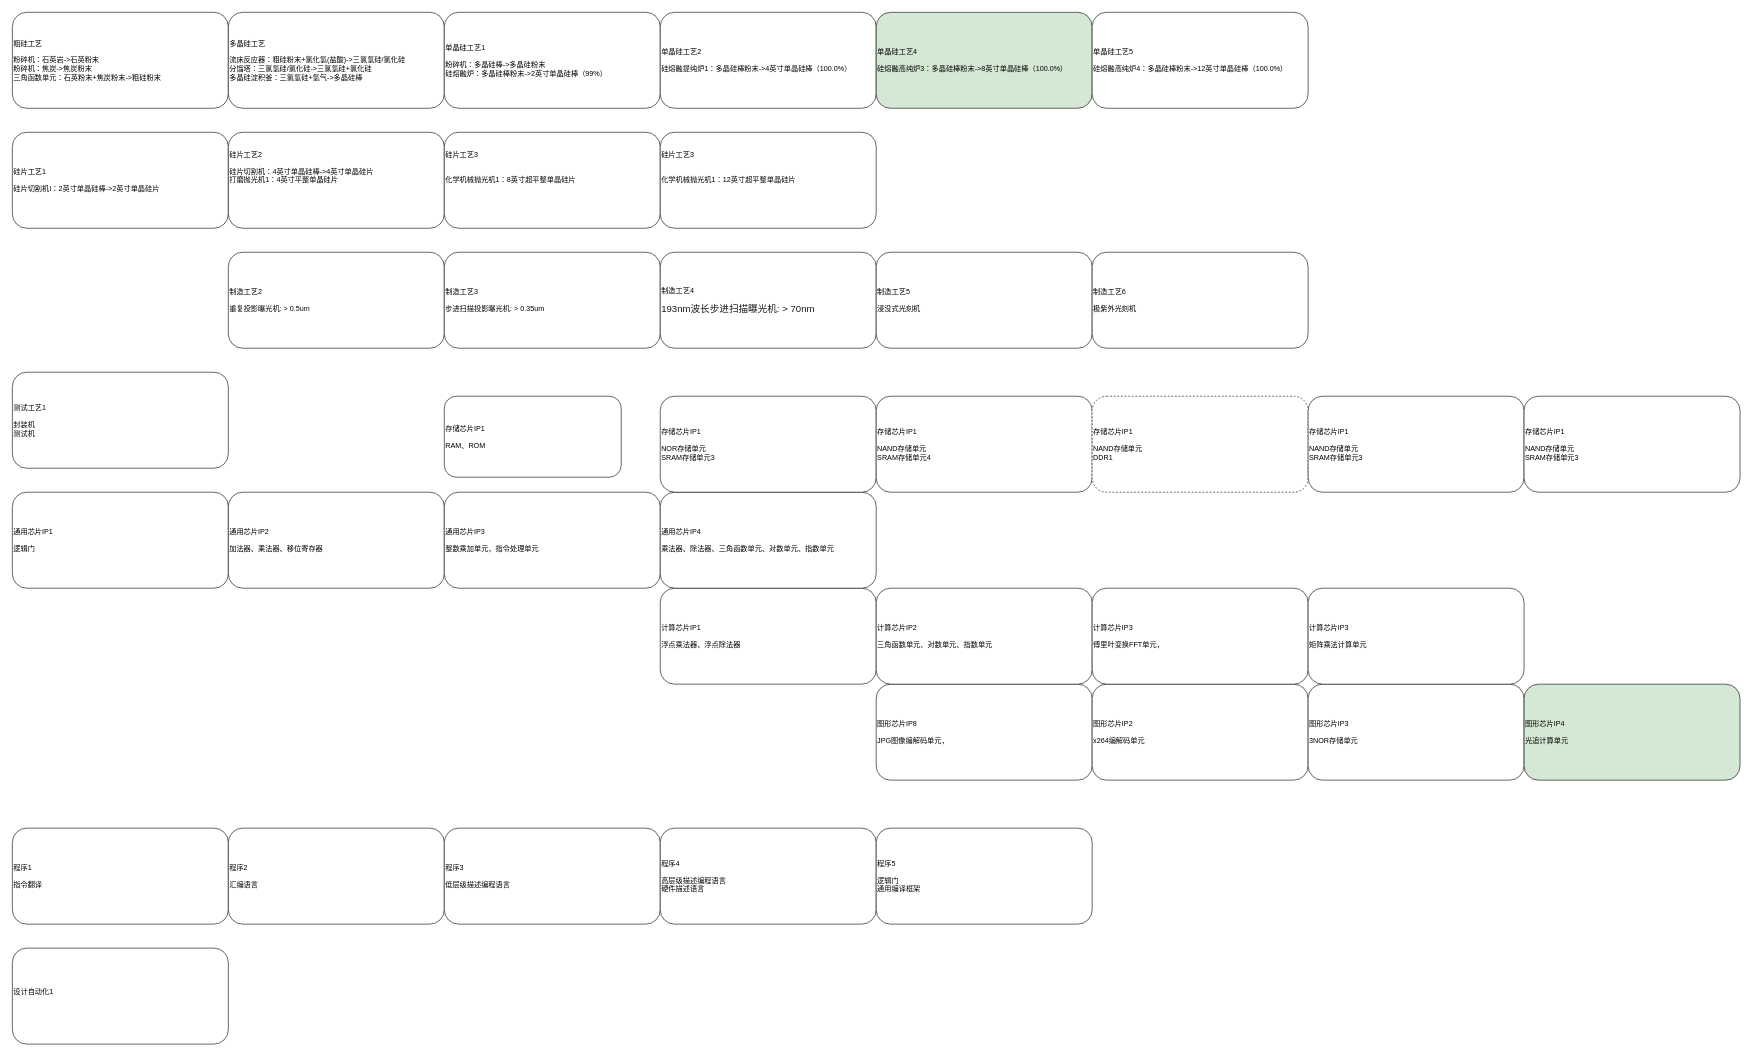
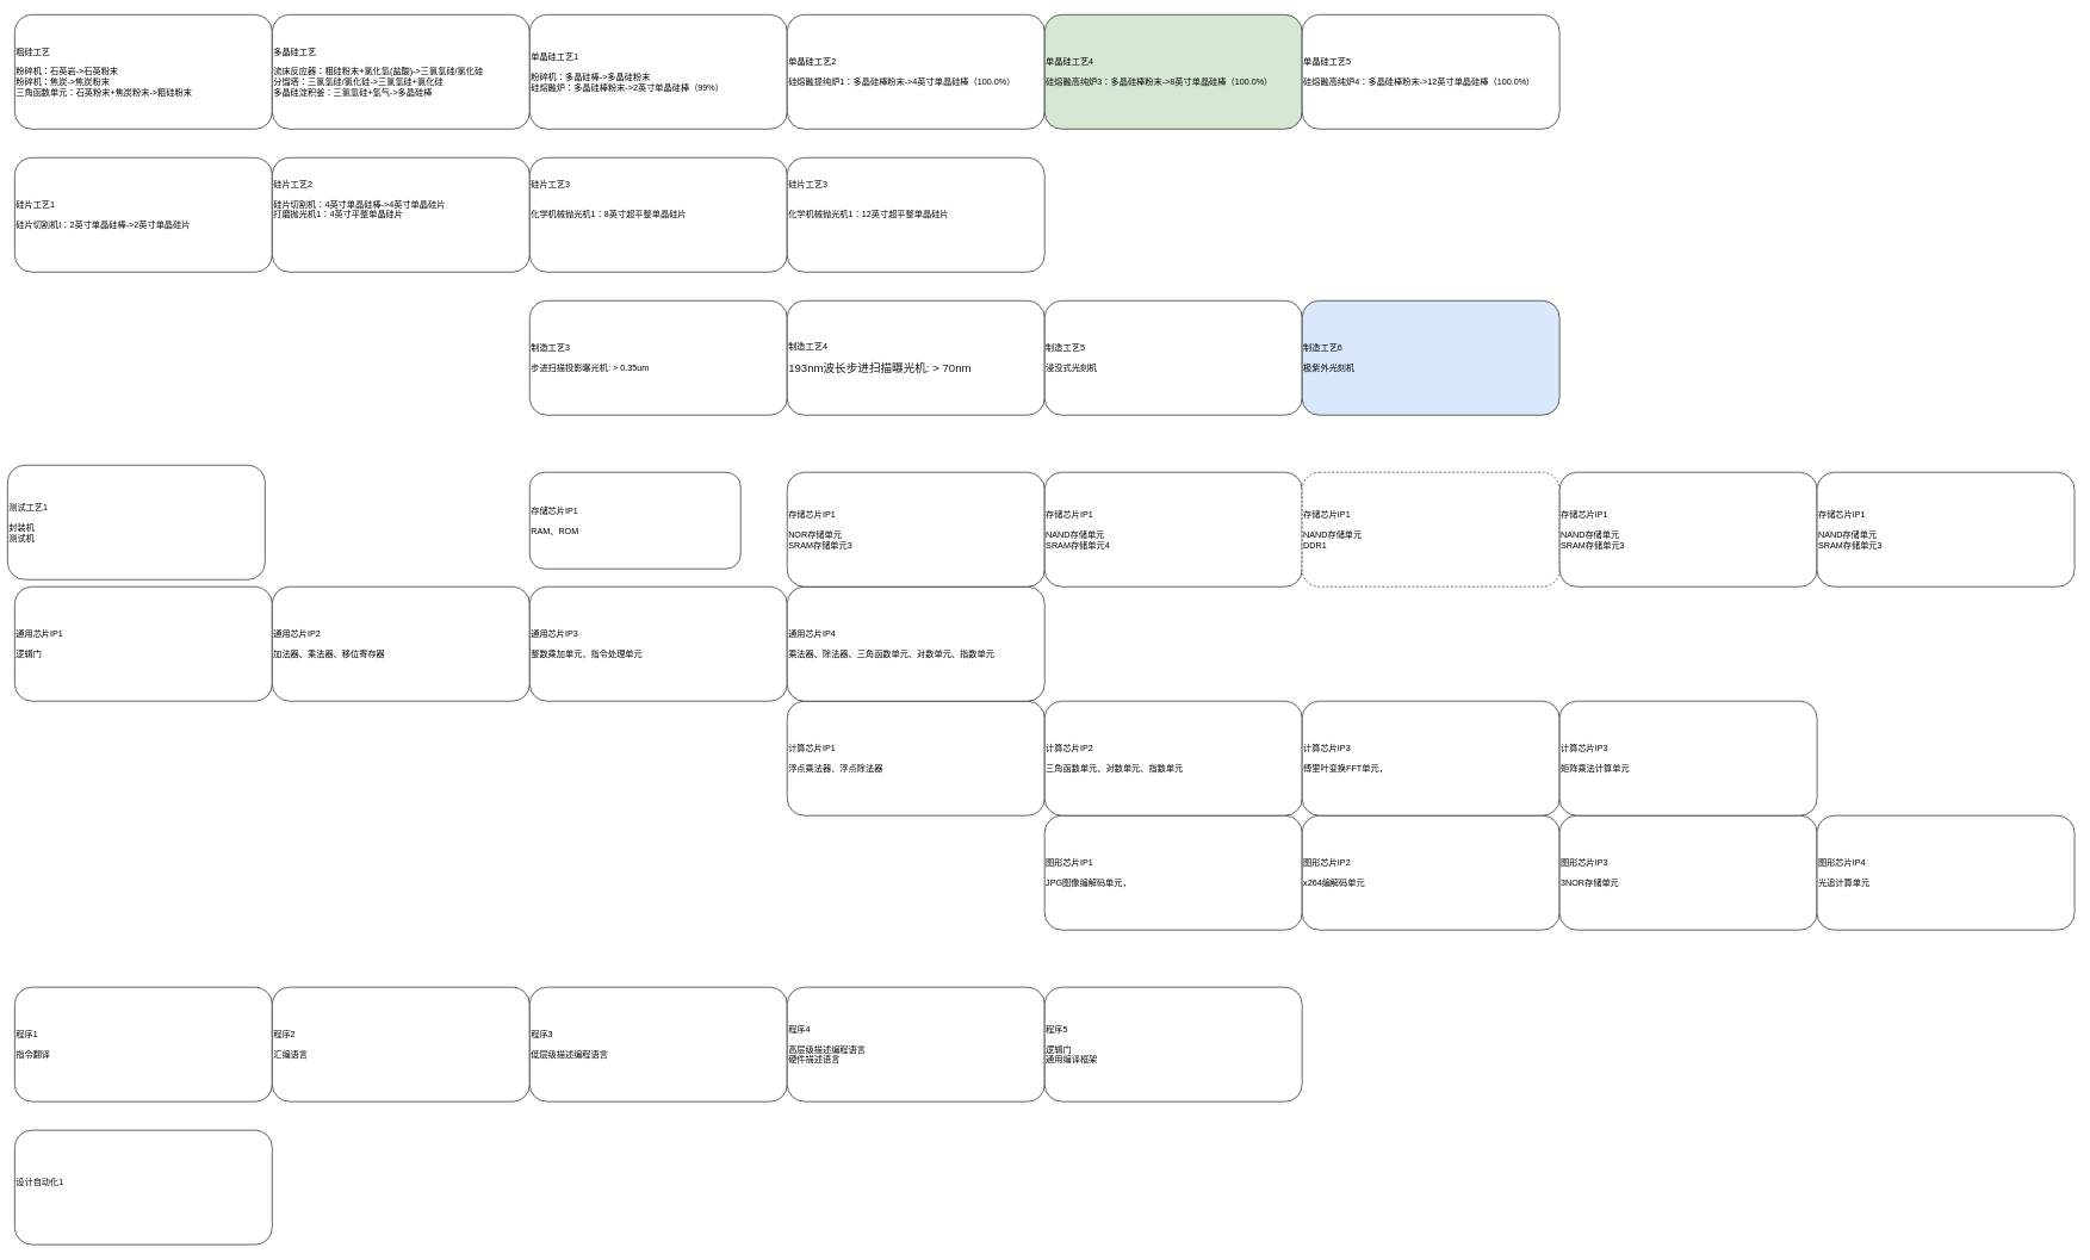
- <mxCell id="12" value="制造工艺2&lt;br&gt;&lt;br&gt;重复投影曝光机: &amp;gt; 0.5um" style="rounded=1;whiteSpace=wrap;html=1;align=left;" vertex="1" parent="1"><mxGeometry x="380" y="420" width="360" height="160" as="geometry" /></mxCell>
- <mxCell id="16" value="制造工艺6&lt;br&gt;&lt;br&gt;极紫外光刻机" style="rounded=1;whiteSpace=wrap;html=1;align=left;" vertex="1" parent="1"><mxGeometry x="1820" y="420" width="360" height="160" as="geometry" /></mxCell>
+ <mxCell id="16" value="制造工艺6&lt;br&gt;&lt;br&gt;极紫外光刻机" style="rounded=1;whiteSpace=wrap;html=1;align=left;fillColor=#dae8fc;" vertex="1" parent="1"><mxGeometry x="1820" y="420" width="360" height="160" as="geometry" /></mxCell>
- <mxCell id="17" value="测试工艺1&lt;br&gt;&lt;br&gt;封装机&lt;br&gt;测试机" style="rounded=1;whiteSpace=wrap;html=1;align=left;" vertex="1" parent="1"><mxGeometry x="20" y="620" width="360" height="160" as="geometry" /></mxCell>
+ <mxCell id="17" value="测试工艺1&lt;br&gt;&lt;br&gt;封装机&lt;br&gt;测试机" style="rounded=1;whiteSpace=wrap;html=1;align=left;" vertex="1" parent="1"><mxGeometry x="10" y="650" width="360" height="160" as="geometry" /></mxCell>
- <mxCell id="23" value="图形芯片IP8&lt;br&gt;&lt;br&gt;JPG图像编解码单元，" style="rounded=1;whiteSpace=wrap;html=1;align=left;" vertex="1" parent="1"><mxGeometry x="1460" y="1140" width="360" height="160" as="geometry" /></mxCell>
+ <mxCell id="23" value="图形芯片IP1&lt;br&gt;&lt;br&gt;JPG图像编解码单元，" style="rounded=1;whiteSpace=wrap;html=1;align=left;" vertex="1" parent="1"><mxGeometry x="1460" y="1140" width="360" height="160" as="geometry" /></mxCell>
- <mxCell id="29" value="图形芯片IP4&lt;br&gt;&lt;br&gt;光追计算单元" style="rounded=1;whiteSpace=wrap;html=1;align=left;fillColor=#d5e8d4;" vertex="1" parent="1"><mxGeometry x="2540" y="1140" width="360" height="160" as="geometry" /></mxCell>
+ <mxCell id="29" value="图形芯片IP4&lt;br&gt;&lt;br&gt;光追计算单元" style="rounded=1;whiteSpace=wrap;html=1;align=left;" vertex="1" parent="1"><mxGeometry x="2540" y="1140" width="360" height="160" as="geometry" /></mxCell>
